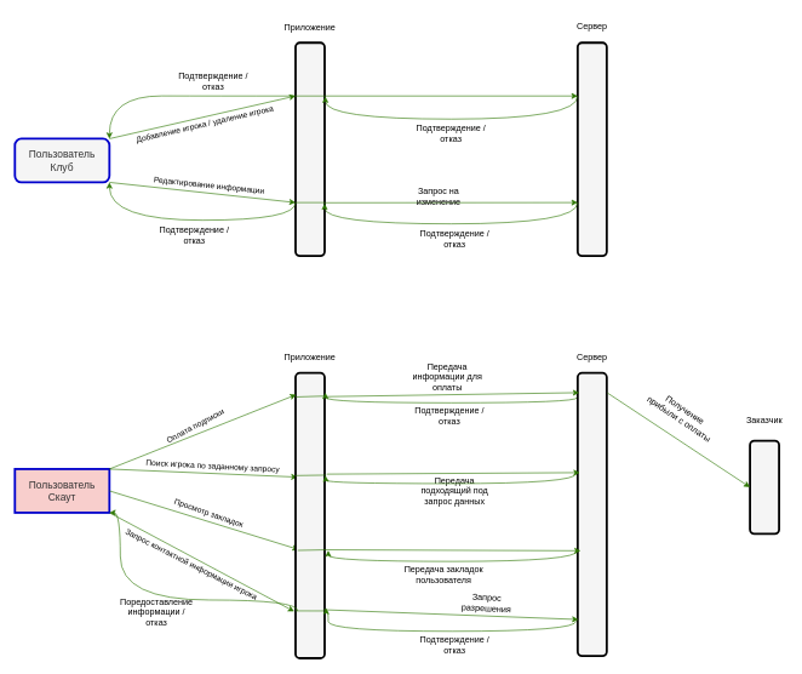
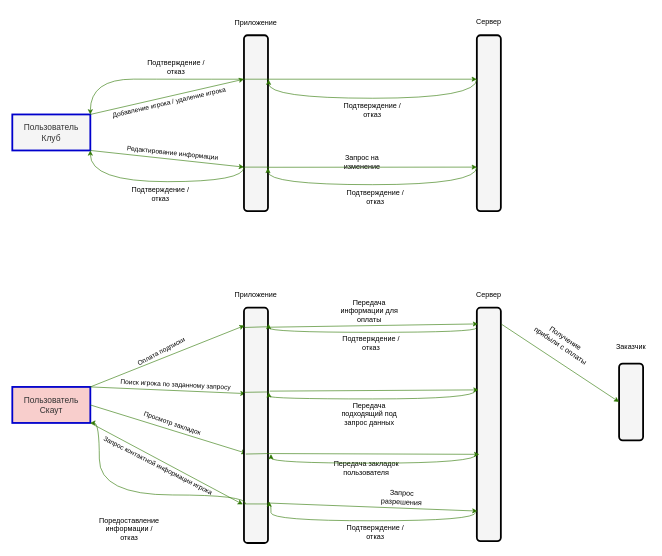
- <mxCell id="2" value="&lt;font style=&quot;font-size: 14px;&quot;&gt;Пользователь&lt;br&gt;Клуб&lt;/font&gt;" style="whiteSpace=wrap;html=1;strokeColor=#0000CC;fillColor=#f5f5f5;fontColor=#333333;strokeWidth=3;rounded=1;" vertex="1" parent="1"><mxGeometry x="20" y="190" width="130" height="60" as="geometry" /></mxCell>
+ <mxCell id="2" value="&lt;font style=&quot;font-size: 14px;&quot;&gt;Пользователь&lt;br&gt;Клуб&lt;/font&gt;" style="rounded=0;whiteSpace=wrap;html=1;strokeColor=#0000CC;fillColor=#f5f5f5;fontColor=#333333;strokeWidth=3;" vertex="1" parent="1"><mxGeometry x="20" y="190" width="130" height="60" as="geometry" /></mxCell>
- <mxCell id="50" value="Передача подходящий под запрос данных" style="text;html=1;strokeColor=none;fillColor=none;align=center;verticalAlign=middle;whiteSpace=wrap;rounded=0;fontColor=#000000;" vertex="1" parent="1"><mxGeometry x="571" y="659" width="108" height="30" as="geometry" /></mxCell>
+ <mxCell id="50" value="Передача подходящий под запрос данных" style="text;html=1;strokeColor=none;fillColor=none;align=center;verticalAlign=middle;whiteSpace=wrap;rounded=0;fontColor=#000000;" vertex="1" parent="1"><mxGeometry x="561" y="674" width="108" height="30" as="geometry" /></mxCell>
- <mxCell id="51" value="Передача закладок пользователя" style="text;html=1;strokeColor=none;fillColor=none;align=center;verticalAlign=middle;whiteSpace=wrap;rounded=0;fontColor=#000000;" vertex="1" parent="1"><mxGeometry x="533.5" y="775" width="152" height="30" as="geometry" /></mxCell>
+ <mxCell id="51" value="Передача закладок пользователя" style="text;html=1;strokeColor=none;fillColor=none;align=center;verticalAlign=middle;whiteSpace=wrap;rounded=0;fontColor=#000000;" vertex="1" parent="1"><mxGeometry x="533.5" y="765" width="152" height="30" as="geometry" /></mxCell>
- <mxCell id="21" value="Поредоставление информации / отказ" style="text;html=1;strokeColor=none;fillColor=none;align=center;verticalAlign=middle;whiteSpace=wrap;rounded=0;fontColor=#000000;" vertex="1" parent="1"><mxGeometry x="161" y="826" width="108" height="30" as="geometry" /></mxCell>
+ <mxCell id="21" value="Поредоставление информации / отказ" style="text;html=1;strokeColor=none;fillColor=none;align=center;verticalAlign=middle;whiteSpace=wrap;rounded=0;fontColor=#000000;" vertex="1" parent="1"><mxGeometry x="161" y="866" width="108" height="30" as="geometry" /></mxCell>
